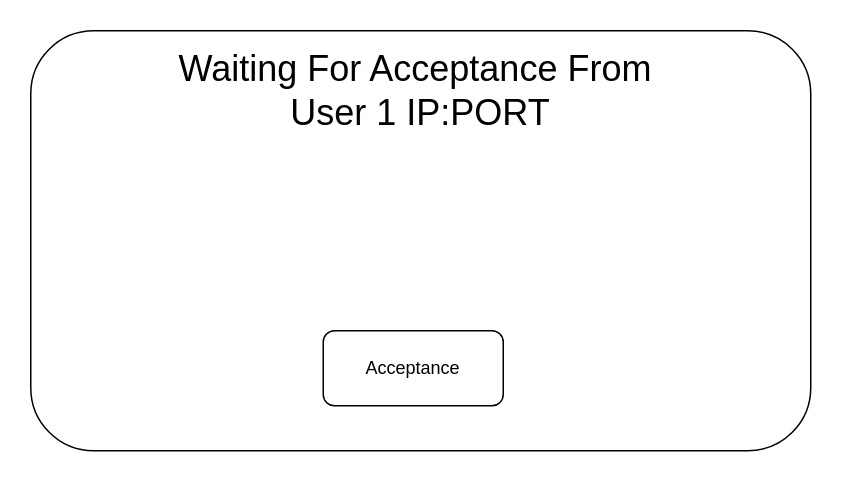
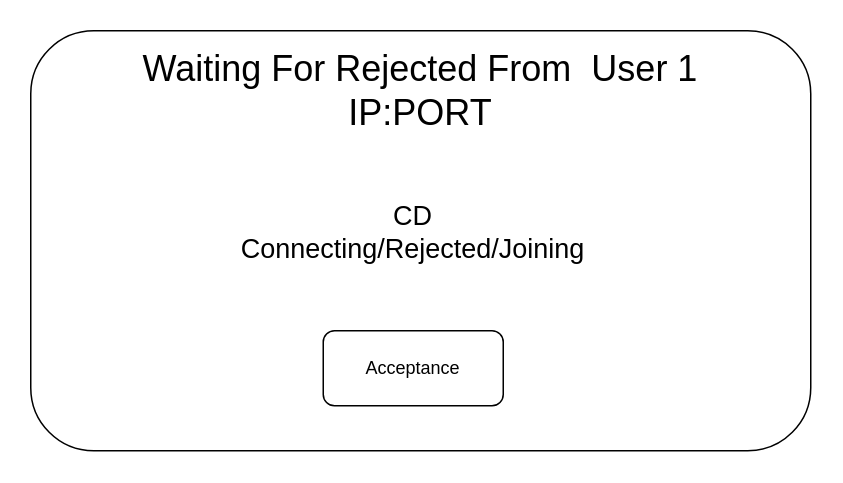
- <mxCell id="3" value="&lt;font style=&quot;font-size: 24px&quot;&gt;Waiting For Acceptance From&amp;nbsp; User 1 IP:PORT&lt;/font&gt;" style="text;html=1;strokeColor=none;fillColor=none;align=center;verticalAlign=middle;whiteSpace=wrap;rounded=0;" parent="1" vertex="1"><mxGeometry x="90" y="30" width="380" height="60" as="geometry" /></mxCell>
+ <mxCell id="3" value="&lt;font style=&quot;font-size: 24px&quot;&gt;Waiting For Rejected From&amp;nbsp; User 1 IP:PORT&lt;/font&gt;" style="text;html=1;strokeColor=none;fillColor=none;align=center;verticalAlign=middle;whiteSpace=wrap;rounded=0;" parent="1" vertex="1"><mxGeometry x="90" y="30" width="380" height="60" as="geometry" /></mxCell>
+ <mxCell id="5" value="&lt;font style=&quot;font-size: 18px&quot;&gt;CD Connecting/Rejected/Joining&lt;/font&gt;" style="text;html=1;strokeColor=none;fillColor=none;align=center;verticalAlign=middle;whiteSpace=wrap;rounded=0;" parent="1" vertex="1"><mxGeometry x="145" y="120" width="260" height="70" as="geometry" /></mxCell>
